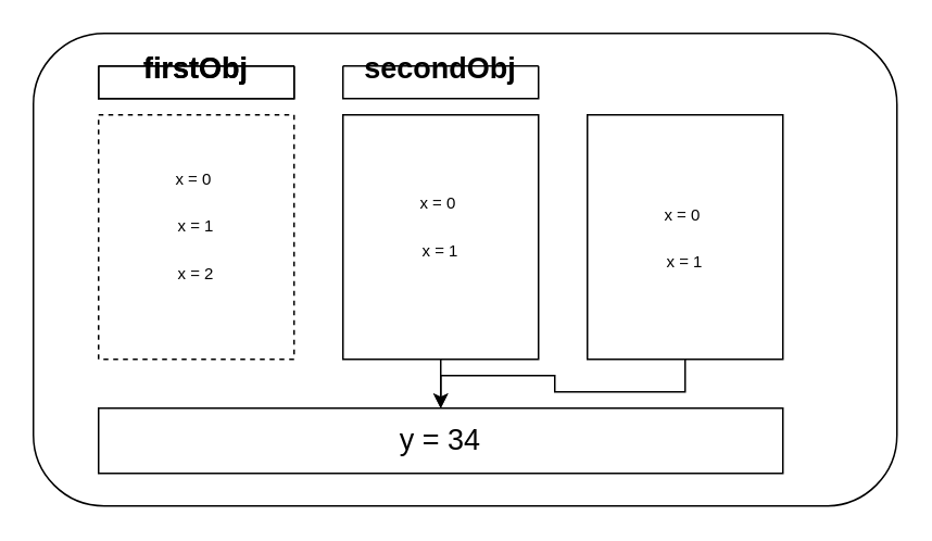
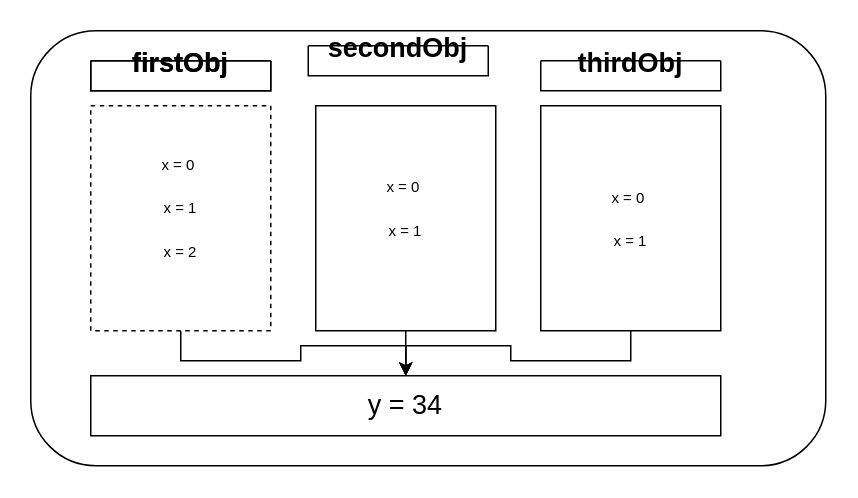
- <mxCell id="11" value="secondObj" style="swimlane;startSize=0;fontSize=18;" vertex="1" parent="1"><mxGeometry x="210" y="40" width="120" height="20" as="geometry" /></mxCell>
+ <mxCell id="11" value="secondObj" style="swimlane;startSize=0;fontSize=18;" vertex="1" parent="1"><mxGeometry x="205" y="30" width="120" height="20" as="geometry" /></mxCell>
+ <mxCell id="12" value="thirdObj" style="swimlane;startSize=0;fontSize=18;" vertex="1" parent="1"><mxGeometry x="360" y="40" width="120" height="20" as="geometry" /></mxCell>
+ <mxCell id="3" value="" style="edgeStyle=orthogonalEdgeStyle;rounded=0;orthogonalLoop=1;jettySize=auto;html=1;fontSize=18;" edge="1" parent="1" source="4" target="13"><mxGeometry relative="1" as="geometry" /></mxCell>
